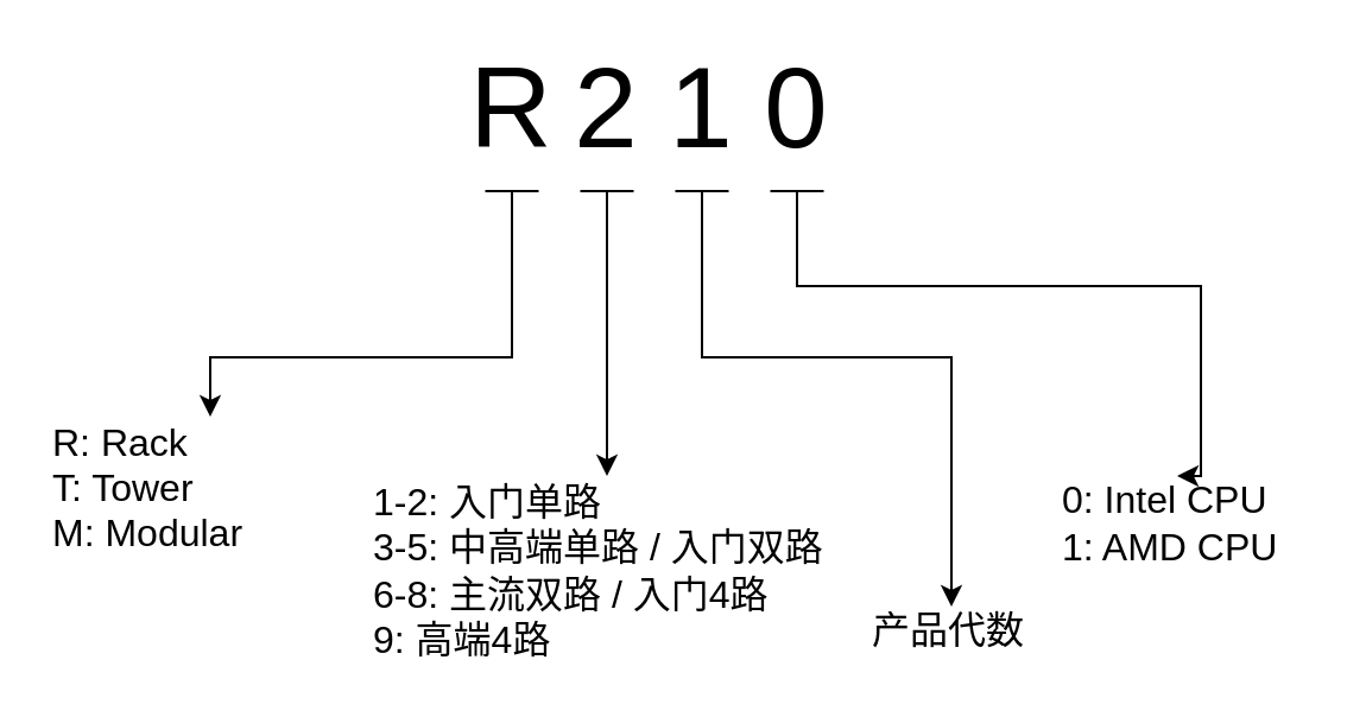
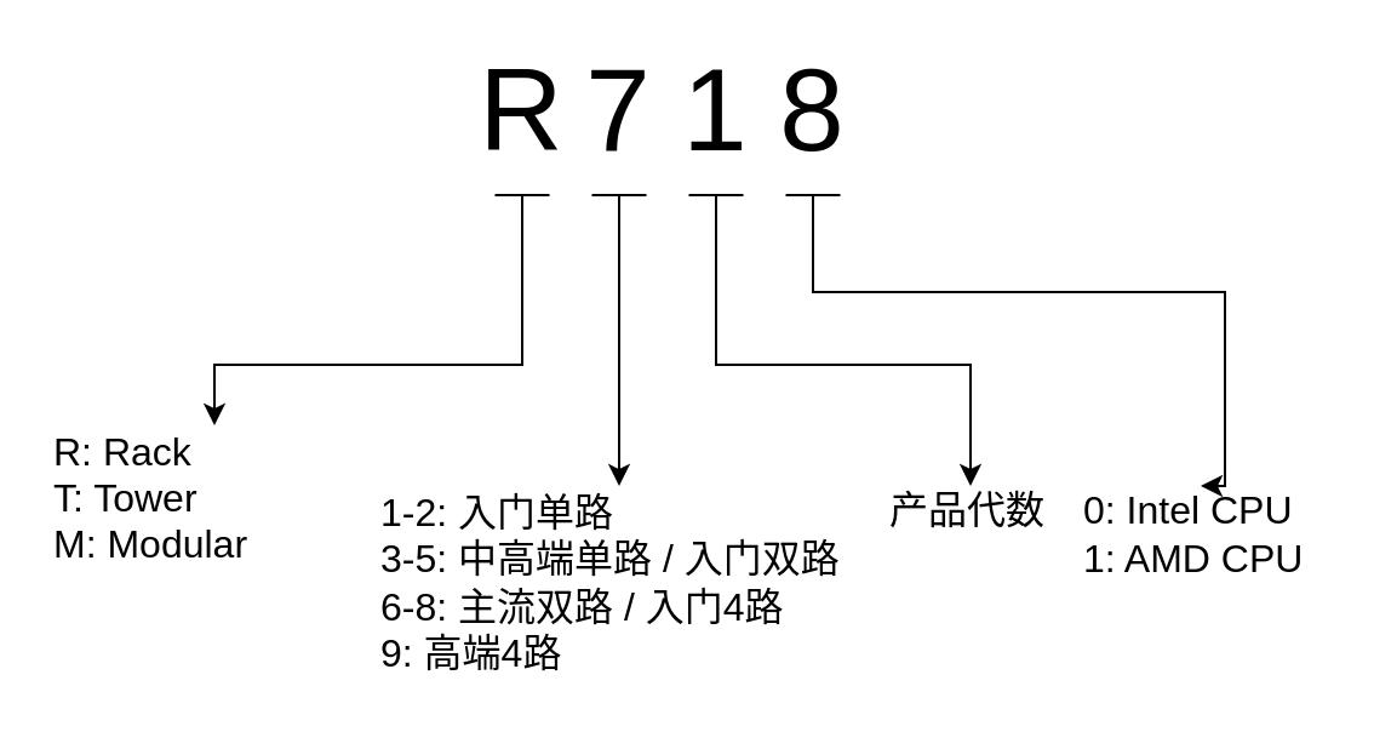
- <mxCell id="4" value="&lt;font style=&quot;font-size: 48px&quot;&gt;2&lt;/font&gt;" style="text;html=1;strokeColor=none;fillColor=none;align=center;verticalAlign=middle;whiteSpace=wrap;rounded=0;" vertex="1" parent="1"><mxGeometry x="235" y="20" width="40" height="50" as="geometry" /></mxCell>
+ <mxCell id="4" value="&lt;font style=&quot;font-size: 48px&quot;&gt;7&lt;/font&gt;" style="text;html=1;strokeColor=none;fillColor=none;align=center;verticalAlign=middle;whiteSpace=wrap;rounded=0;" vertex="1" parent="1"><mxGeometry x="235" y="20" width="40" height="50" as="geometry" /></mxCell>
- <mxCell id="6" value="&lt;font style=&quot;font-size: 48px&quot;&gt;0&lt;/font&gt;" style="text;html=1;strokeColor=none;fillColor=none;align=center;verticalAlign=middle;whiteSpace=wrap;rounded=0;" vertex="1" parent="1"><mxGeometry x="315" y="20" width="40" height="50" as="geometry" /></mxCell>
+ <mxCell id="6" value="&lt;font style=&quot;font-size: 48px&quot;&gt;8&lt;/font&gt;" style="text;html=1;strokeColor=none;fillColor=none;align=center;verticalAlign=middle;whiteSpace=wrap;rounded=0;" vertex="1" parent="1"><mxGeometry x="315" y="20" width="40" height="50" as="geometry" /></mxCell>
- <mxCell id="14" value="&lt;div style=&quot;font-size: 16px&quot; align=&quot;left&quot;&gt;&lt;font style=&quot;font-size: 16px&quot;&gt;产品代数&lt;br&gt;&lt;/font&gt;&lt;/div&gt;" style="text;html=1;strokeColor=none;fillColor=none;align=left;verticalAlign=middle;whiteSpace=wrap;rounded=0;" vertex="1" parent="1"><mxGeometry x="365" y="255" width="70" height="20" as="geometry" /></mxCell>
+ <mxCell id="14" value="&lt;div style=&quot;font-size: 16px&quot; align=&quot;left&quot;&gt;&lt;font style=&quot;font-size: 16px&quot;&gt;产品代数&lt;br&gt;&lt;/font&gt;&lt;/div&gt;" style="text;html=1;strokeColor=none;fillColor=none;align=left;verticalAlign=middle;whiteSpace=wrap;rounded=0;" vertex="1" parent="1"><mxGeometry x="365" y="200" width="70" height="20" as="geometry" /></mxCell>
